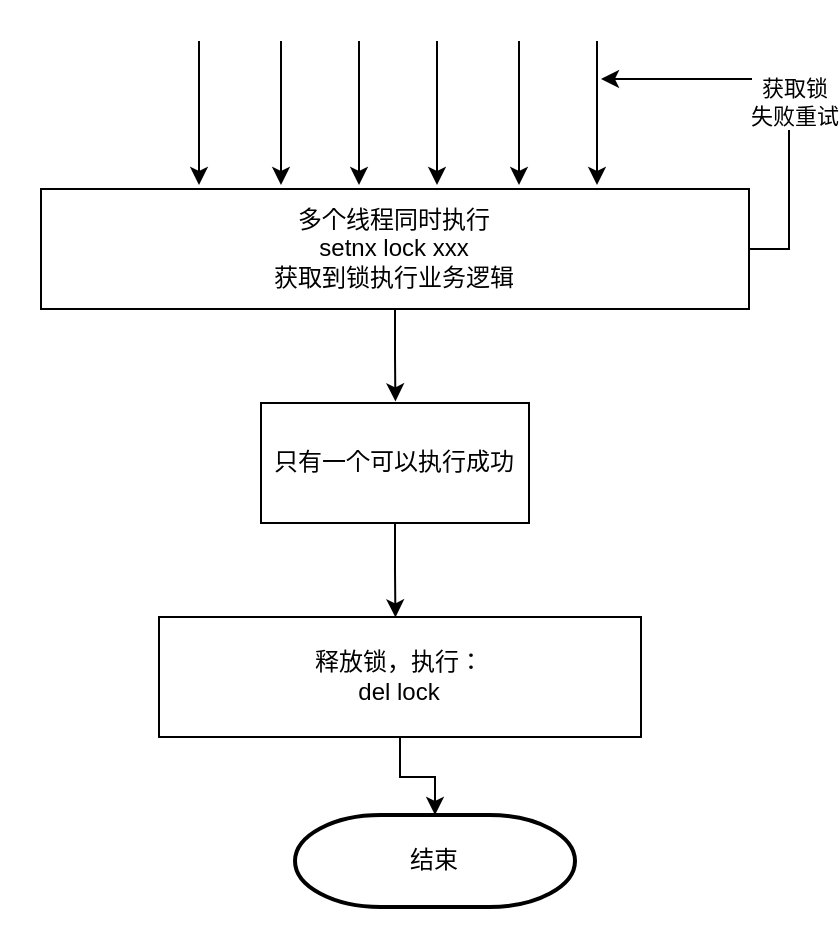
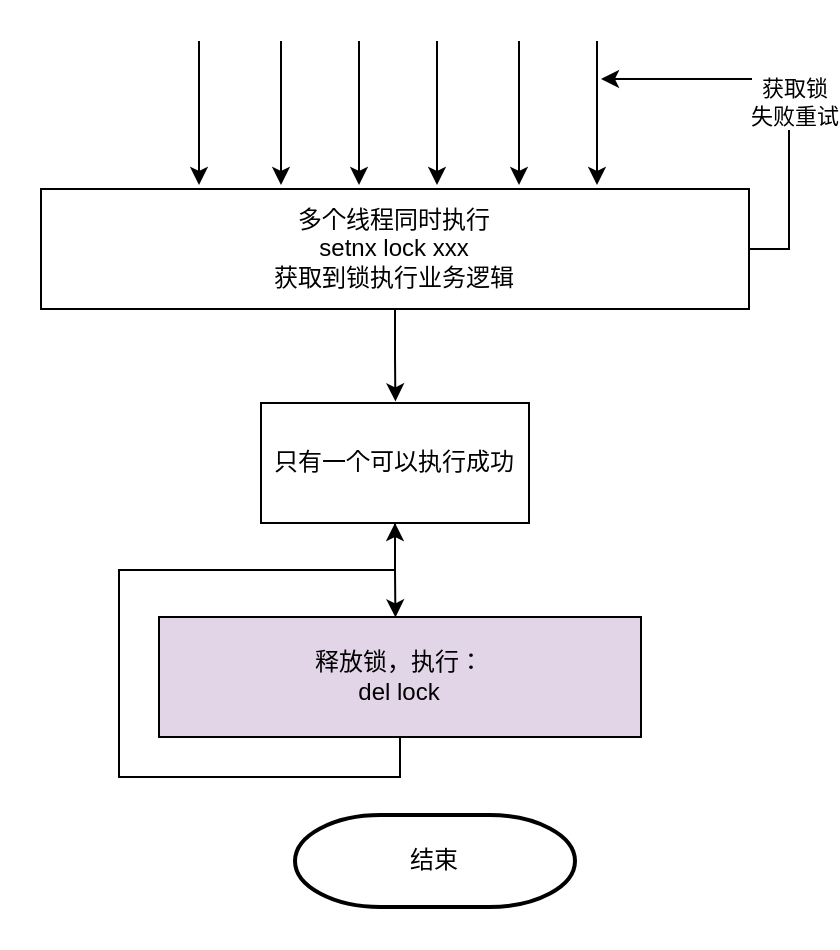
- <mxCell id="15" value="释放锁，执行：&lt;br&gt;del lock" style="whiteSpace=wrap;html=1;" vertex="1" parent="1"><mxGeometry x="79" y="308" width="241" height="60" as="geometry" /></mxCell>
+ <mxCell id="15" value="释放锁，执行：&lt;br&gt;del lock" style="whiteSpace=wrap;html=1;fillColor=#e1d5e7;" vertex="1" parent="1"><mxGeometry x="79" y="308" width="241" height="60" as="geometry" /></mxCell>
- <mxCell id="14" style="edgeStyle=orthogonalEdgeStyle;rounded=0;orthogonalLoop=1;jettySize=auto;html=1;exitX=0.5;exitY=1;exitDx=0;exitDy=0;entryX=0.5;entryY=0;entryDx=0;entryDy=0;entryPerimeter=0;" edge="1" parent="1" source="15" target="16"><mxGeometry relative="1" as="geometry" /></mxCell>
+ <mxCell id="14" style="edgeStyle=orthogonalEdgeStyle;rounded=0;orthogonalLoop=1;jettySize=auto;html=1;exitX=0.5;exitY=1;exitDx=0;exitDy=0;" edge="1" parent="1" source="15" target="13"><mxGeometry relative="1" as="geometry" /></mxCell>
